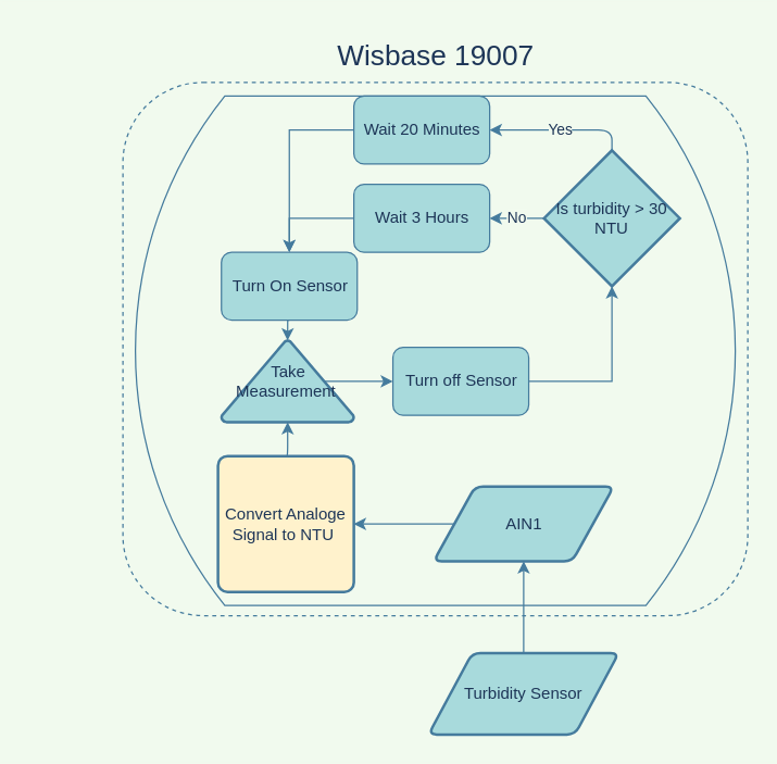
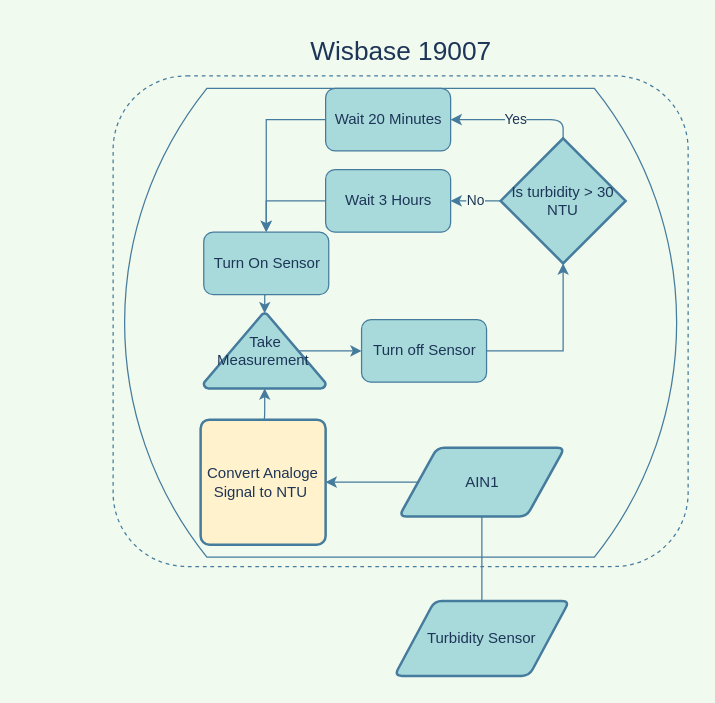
- <mxCell id="10" style="edgeStyle=orthogonalEdgeStyle;rounded=1;orthogonalLoop=1;jettySize=auto;html=1;exitX=0.5;exitY=0;exitDx=0;exitDy=0;entryX=0.5;entryY=1;entryDx=0;entryDy=0;strokeColor=#457B9D;fontColor=#1D3557;startArrow=none;startFill=0;fillColor=#A8DADC;labelBackgroundColor=#F1FAEE;" edge="1" parent="1" source="11" target="9"><mxGeometry relative="1" as="geometry" /></mxCell>
+ <mxCell id="10" style="edgeStyle=orthogonalEdgeStyle;rounded=1;orthogonalLoop=1;jettySize=auto;html=1;exitX=0.5;exitY=0;exitDx=0;exitDy=0;entryX=0.5;entryY=1;entryDx=0;entryDy=0;strokeColor=#457B9D;fontColor=#1D3557;startArrow=none;startFill=0;fillColor=#A8DADC;labelBackgroundColor=#F1FAEE;endArrow=none;" edge="1" parent="1" source="11" target="9"><mxGeometry relative="1" as="geometry" /></mxCell>
